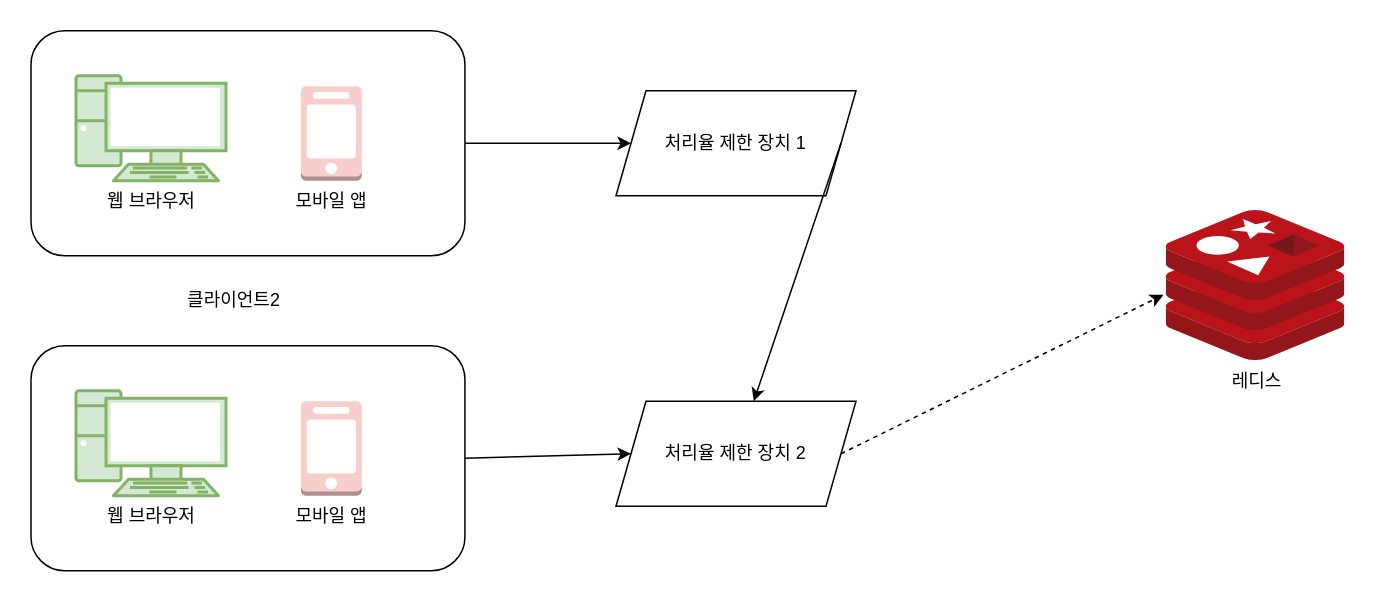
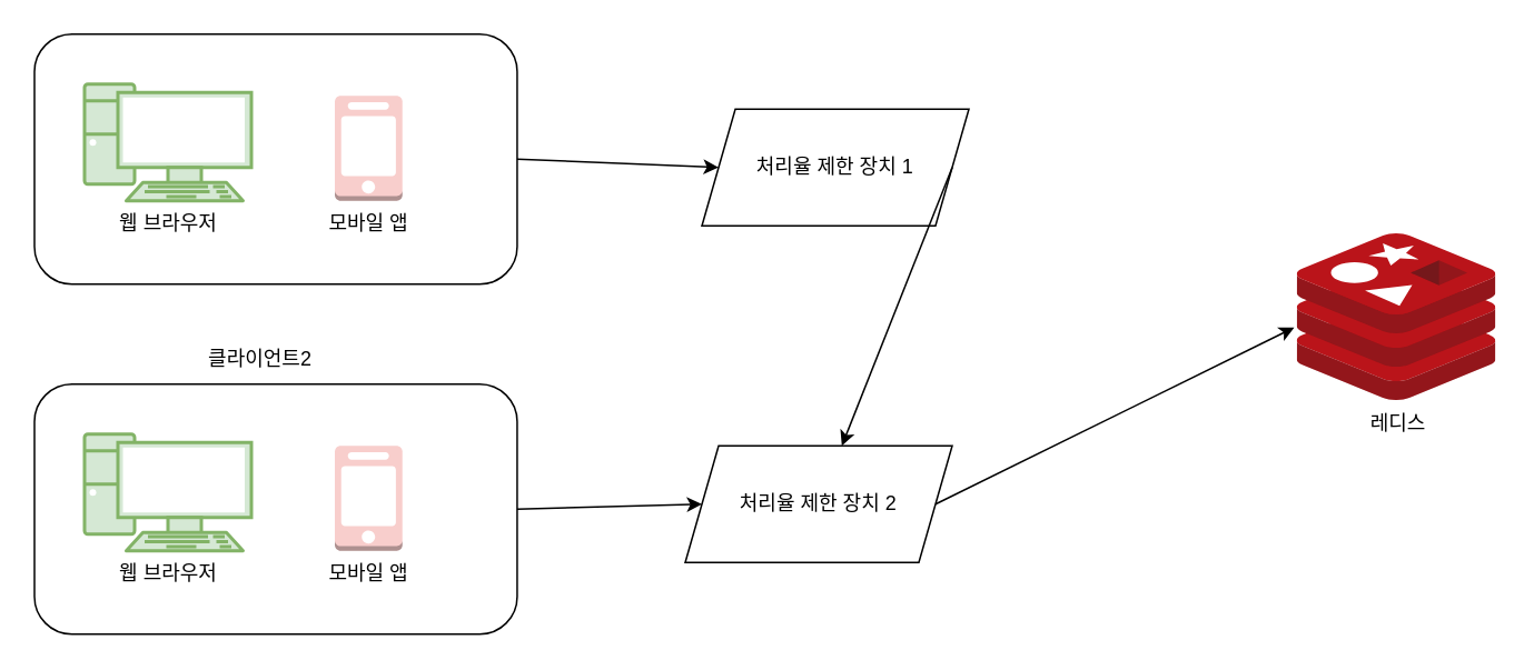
- <mxCell id="9" value="처리율 제한 장치 1" style="shape=parallelogram;perimeter=parallelogramPerimeter;whiteSpace=wrap;html=1;fixedSize=1;" vertex="1" parent="1"><mxGeometry x="410" y="60" width="160" height="70" as="geometry" /></mxCell>
+ <mxCell id="9" value="처리율 제한 장치 1" style="shape=parallelogram;perimeter=parallelogramPerimeter;whiteSpace=wrap;html=1;fixedSize=1;" vertex="1" parent="1"><mxGeometry x="420" y="65" width="160" height="70" as="geometry" /></mxCell>
- <mxCell id="8" value="클라이언트2" style="text;html=1;align=center;verticalAlign=middle;resizable=0;points=[];autosize=1;strokeColor=none;fillColor=none;" vertex="1" parent="1"><mxGeometry x="110" y="185" width="90" height="30" as="geometry" /></mxCell>
+ <mxCell id="8" value="클라이언트2" style="text;html=1;align=center;verticalAlign=middle;resizable=0;points=[];autosize=1;strokeColor=none;fillColor=none;" vertex="1" parent="1"><mxGeometry x="110" y="200" width="90" height="30" as="geometry" /></mxCell>
- <mxCell id="14" value="" style="endArrow=classic;html=1;rounded=0;exitX=1;exitY=0.5;exitDx=0;exitDy=0;entryX=-0.017;entryY=0.56;entryDx=0;entryDy=0;entryPerimeter=0;dashed=1;" edge="1" parent="1" source="10" target="13"><mxGeometry width="50" height="50" relative="1" as="geometry"><mxPoint x="340" y="290" as="sourcePoint" /><mxPoint x="390" y="240" as="targetPoint" /></mxGeometry></mxCell>
+ <mxCell id="14" value="" style="endArrow=classic;html=1;rounded=0;exitX=1;exitY=0.5;exitDx=0;exitDy=0;entryX=-0.017;entryY=0.56;entryDx=0;entryDy=0;entryPerimeter=0;" edge="1" parent="1" source="10" target="13"><mxGeometry width="50" height="50" relative="1" as="geometry"><mxPoint x="340" y="290" as="sourcePoint" /><mxPoint x="390" y="240" as="targetPoint" /></mxGeometry></mxCell>
